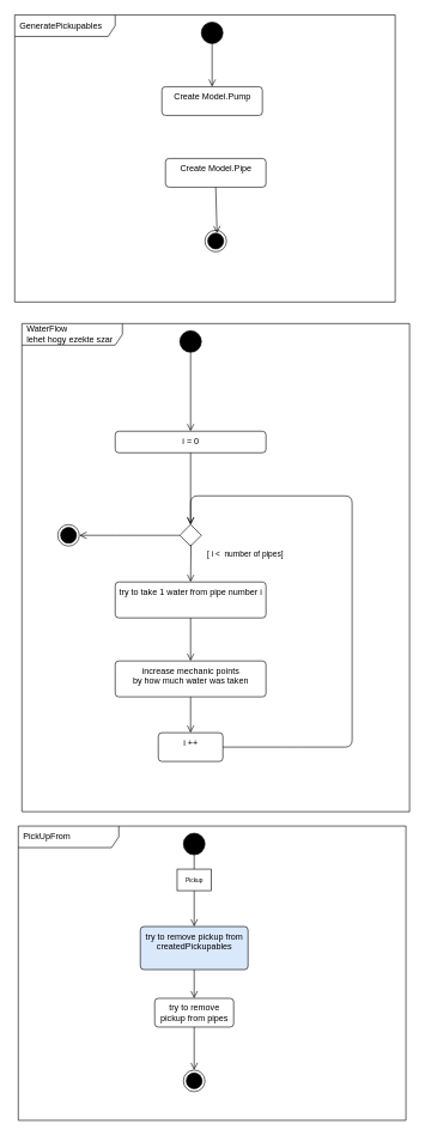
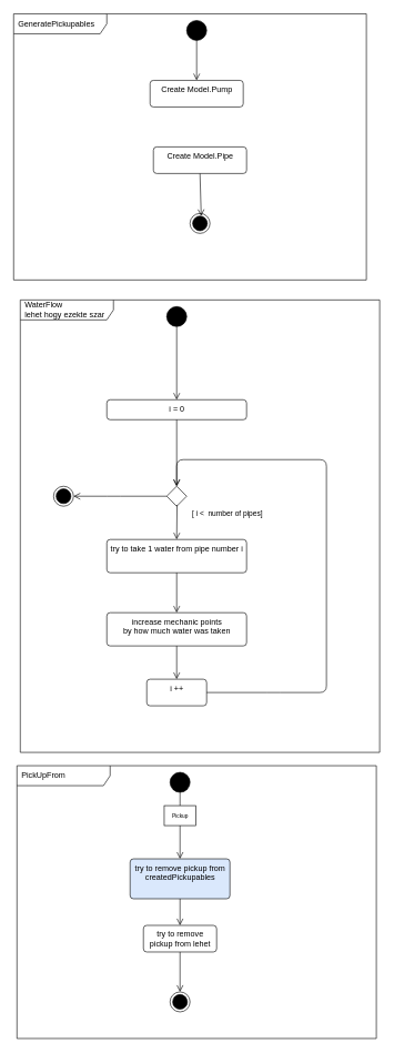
- <mxCell id="28" value="try to remove&lt;br&gt;pickup from pipes" style="html=1;align=center;verticalAlign=top;rounded=1;absoluteArcSize=1;arcSize=10;dashed=0;" parent="1" vertex="1"><mxGeometry x="215" y="1390" width="110" height="40" as="geometry" /></mxCell>
+ <mxCell id="28" value="try to remove&lt;br&gt;pickup from lehet" style="html=1;align=center;verticalAlign=top;rounded=1;absoluteArcSize=1;arcSize=10;dashed=0;" parent="1" vertex="1"><mxGeometry x="215" y="1390" width="110" height="40" as="geometry" /></mxCell>
